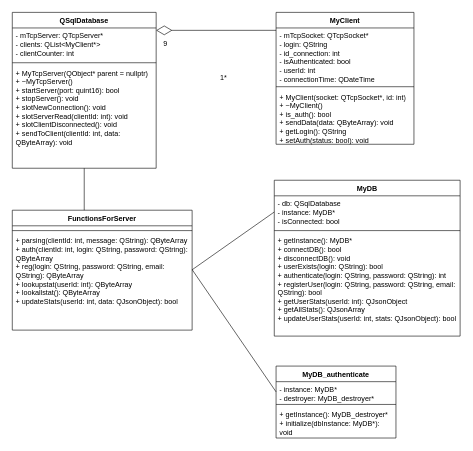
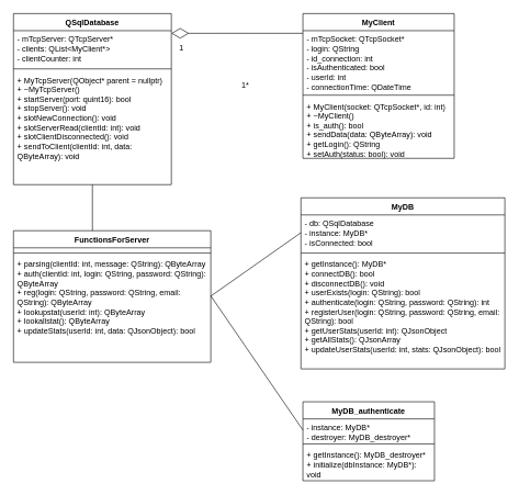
- <mxCell id="27" value="9&lt;div&gt;&lt;br&gt;&lt;/div&gt;" style="text;html=1;align=center;verticalAlign=middle;resizable=0;points=[];autosize=1;strokeColor=none;fillColor=none;" vertex="1" parent="1"><mxGeometry x="260" y="60" width="30" height="40" as="geometry" /></mxCell>
+ <mxCell id="27" value="1&lt;div&gt;&lt;br&gt;&lt;/div&gt;" style="text;html=1;align=center;verticalAlign=middle;resizable=0;points=[];autosize=1;strokeColor=none;fillColor=none;" vertex="1" parent="1"><mxGeometry x="260" y="60" width="30" height="40" as="geometry" /></mxCell>
